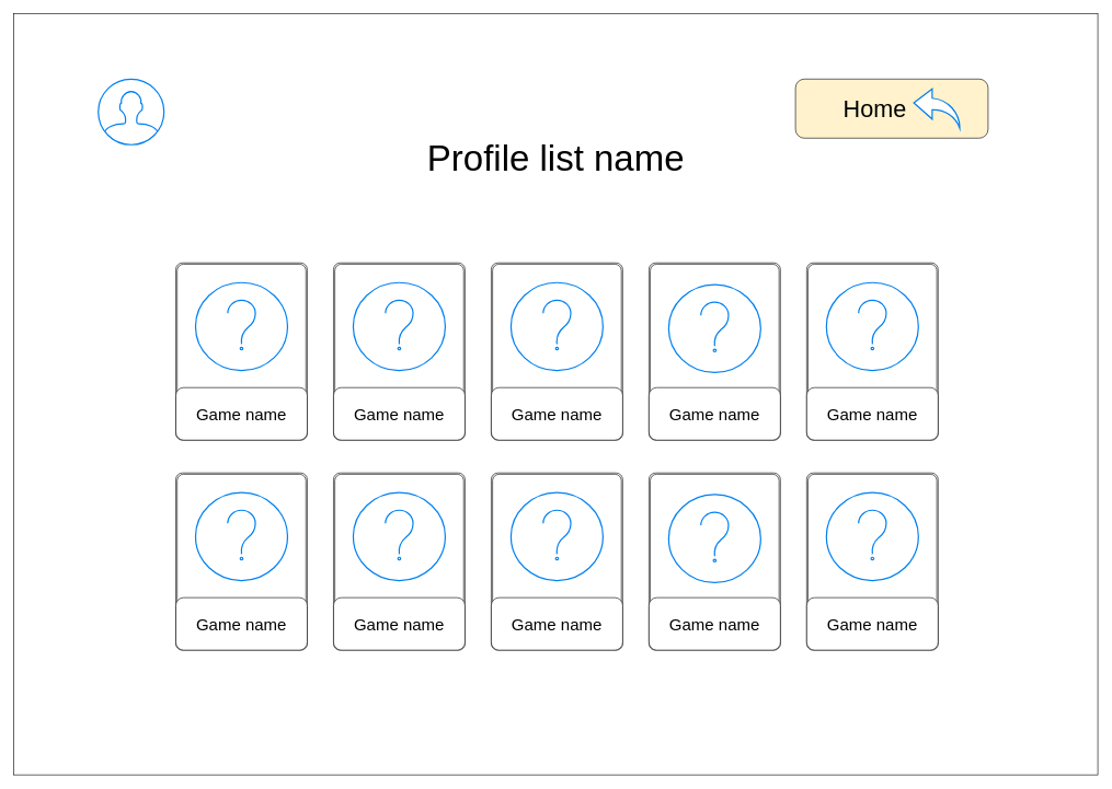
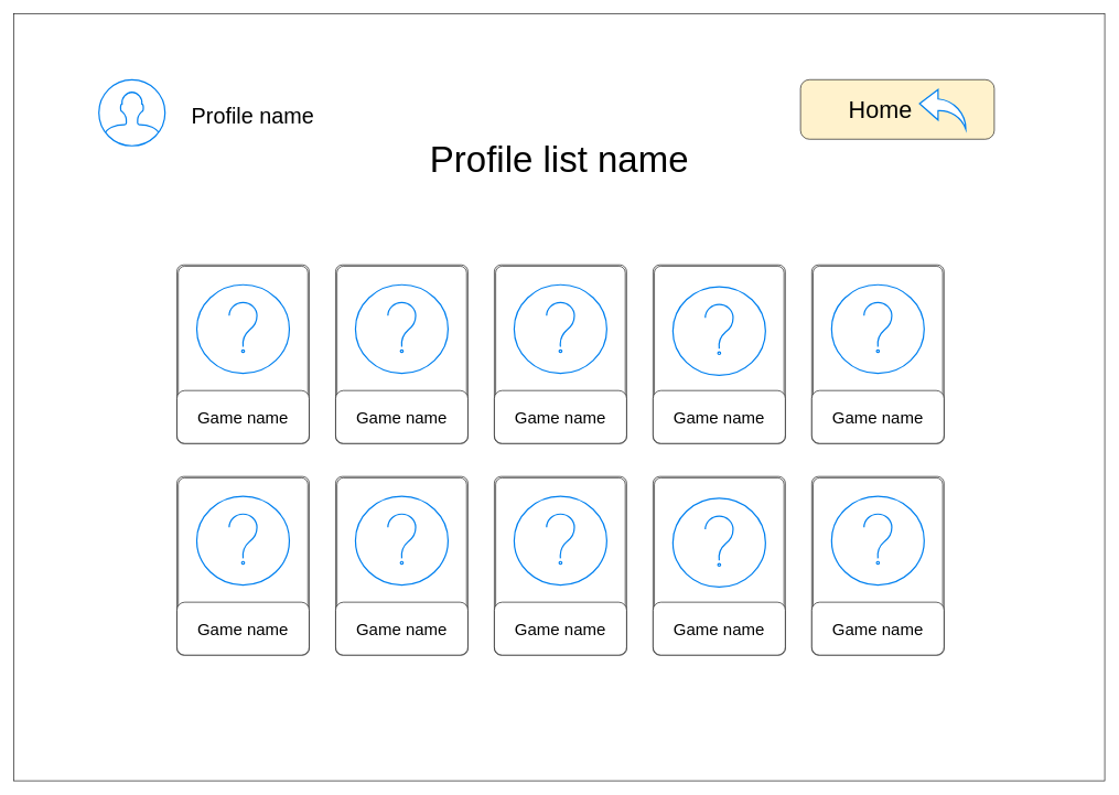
+ <mxCell id="26" value="Profile name" style="text;html=1;strokeColor=none;fillColor=none;align=center;verticalAlign=middle;whiteSpace=wrap;rounded=0;fontSize=33;" vertex="1" parent="1"><mxGeometry x="257" y="160" width="250" height="30" as="geometry" /></mxCell>
